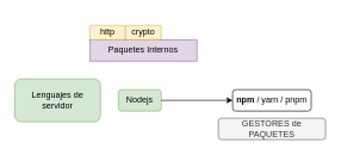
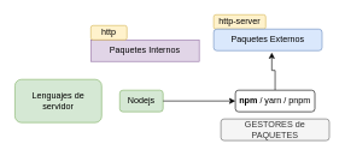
+ <mxCell id="6" value="http-server" style="rounded=1;whiteSpace=wrap;html=1;fillColor=#fff2cc;strokeColor=#d6b656;" vertex="1" parent="1"><mxGeometry x="295" y="20" width="72" height="20" as="geometry" /></mxCell>
- <mxCell id="8" value="crypto" style="rounded=1;whiteSpace=wrap;html=1;fillColor=#fff2cc;strokeColor=#d6b656;" vertex="1" parent="1"><mxGeometry x="175" y="35" width="50" height="20" as="geometry" /></mxCell>
+ <mxCell id="7" value="Paquetes Externos" style="rounded=1;whiteSpace=wrap;html=1;fillColor=#dae8fc;strokeColor=#6c8ebf;" vertex="1" parent="1"><mxGeometry x="295" y="40" width="150" height="30" as="geometry" /></mxCell>
+ <mxCell id="9" style="edgeStyle=orthogonalEdgeStyle;rounded=0;orthogonalLoop=1;jettySize=auto;html=1;entryX=0.536;entryY=1.086;entryDx=0;entryDy=0;entryPerimeter=0;" edge="1" parent="1" source="11" target="7"><mxGeometry relative="1" as="geometry" /></mxCell>
